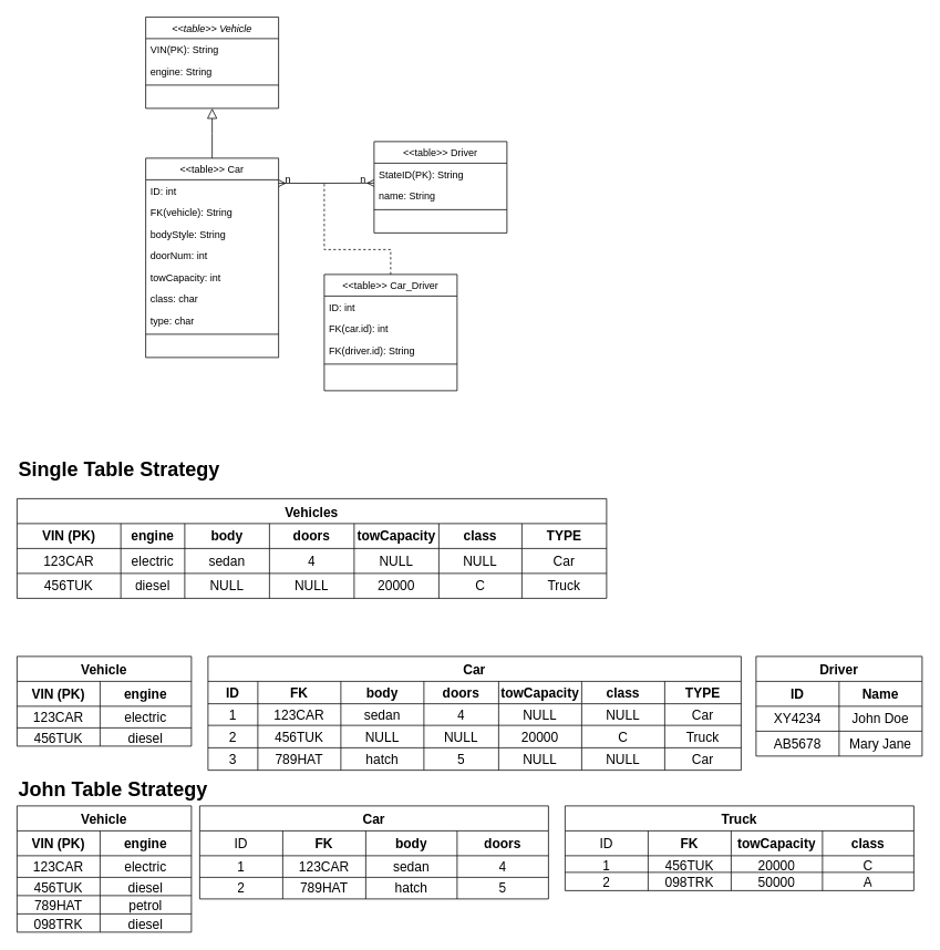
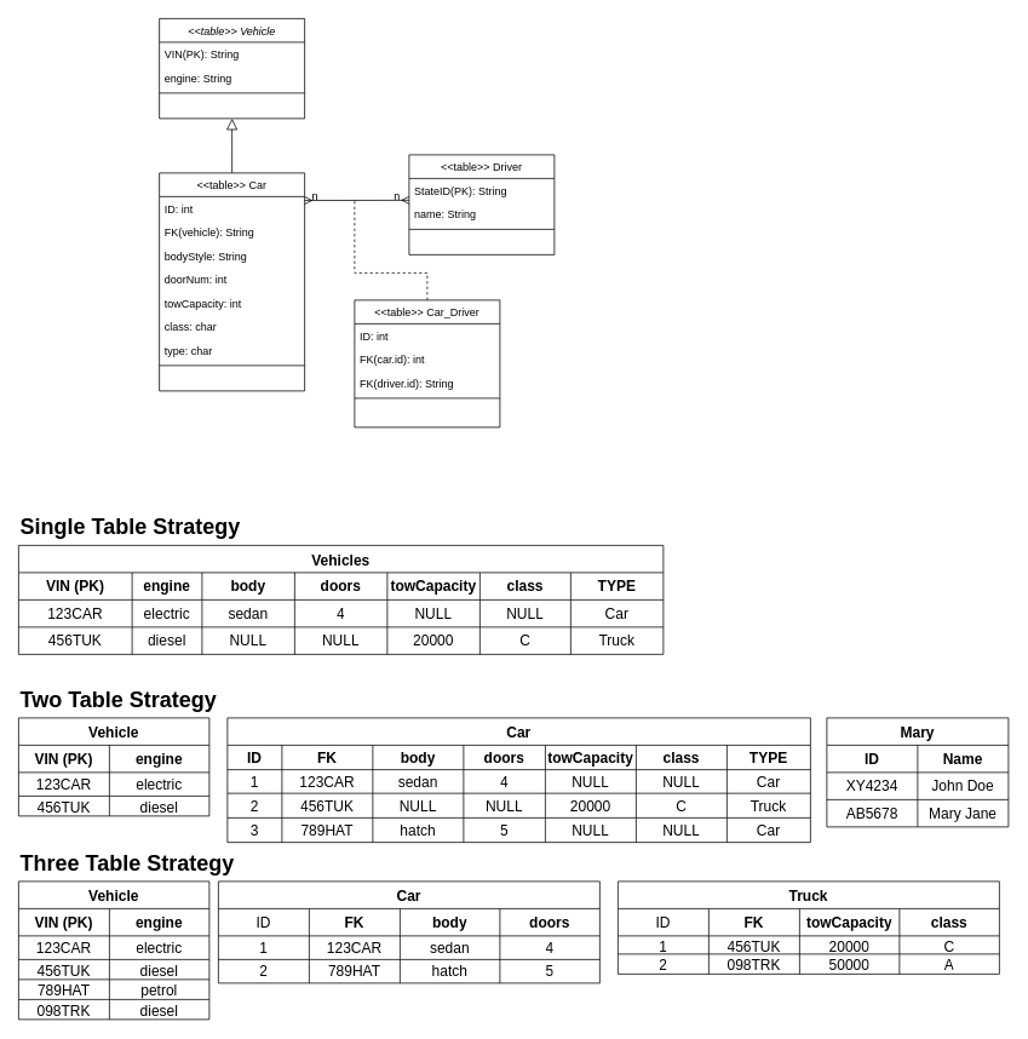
- <mxCell id="41" value="Single Table Strategy" style="text;strokeColor=none;fillColor=none;html=1;fontSize=24;fontStyle=1;verticalAlign=middle;align=left;" parent="1" vertex="1"><mxGeometry x="20" y="545" width="250" height="40" as="geometry" /></mxCell>
+ <mxCell id="41" value="Single Table Strategy" style="text;strokeColor=none;fillColor=none;html=1;fontSize=24;fontStyle=1;verticalAlign=middle;align=left;" parent="1" vertex="1"><mxGeometry x="20" y="560" width="250" height="40" as="geometry" /></mxCell>
+ <mxCell id="42" value="Two Table Strategy" style="text;strokeColor=none;fillColor=none;html=1;fontSize=24;fontStyle=1;verticalAlign=middle;align=left;" parent="1" vertex="1"><mxGeometry x="20" y="750" width="250" height="40" as="geometry" /></mxCell>
- <mxCell id="148" value="Driver" style="shape=table;startSize=30;container=1;collapsible=0;childLayout=tableLayout;strokeColor=default;fontSize=16;fontStyle=1" vertex="1" parent="1"><mxGeometry x="910" y="790" width="200" height="120" as="geometry" /></mxCell>
+ <mxCell id="148" value="Mary" style="shape=table;startSize=30;container=1;collapsible=0;childLayout=tableLayout;strokeColor=default;fontSize=16;fontStyle=1" vertex="1" parent="1"><mxGeometry x="910" y="790" width="200" height="120" as="geometry" /></mxCell>
- <mxCell id="86" value="John Table Strategy" style="text;strokeColor=none;fillColor=none;html=1;fontSize=24;fontStyle=1;verticalAlign=middle;align=left;" parent="1" vertex="1"><mxGeometry x="20" y="930" width="250" height="40" as="geometry" /></mxCell>
+ <mxCell id="86" value="Three Table Strategy" style="text;strokeColor=none;fillColor=none;html=1;fontSize=24;fontStyle=1;verticalAlign=middle;align=left;" parent="1" vertex="1"><mxGeometry x="20" y="930" width="250" height="40" as="geometry" /></mxCell>
